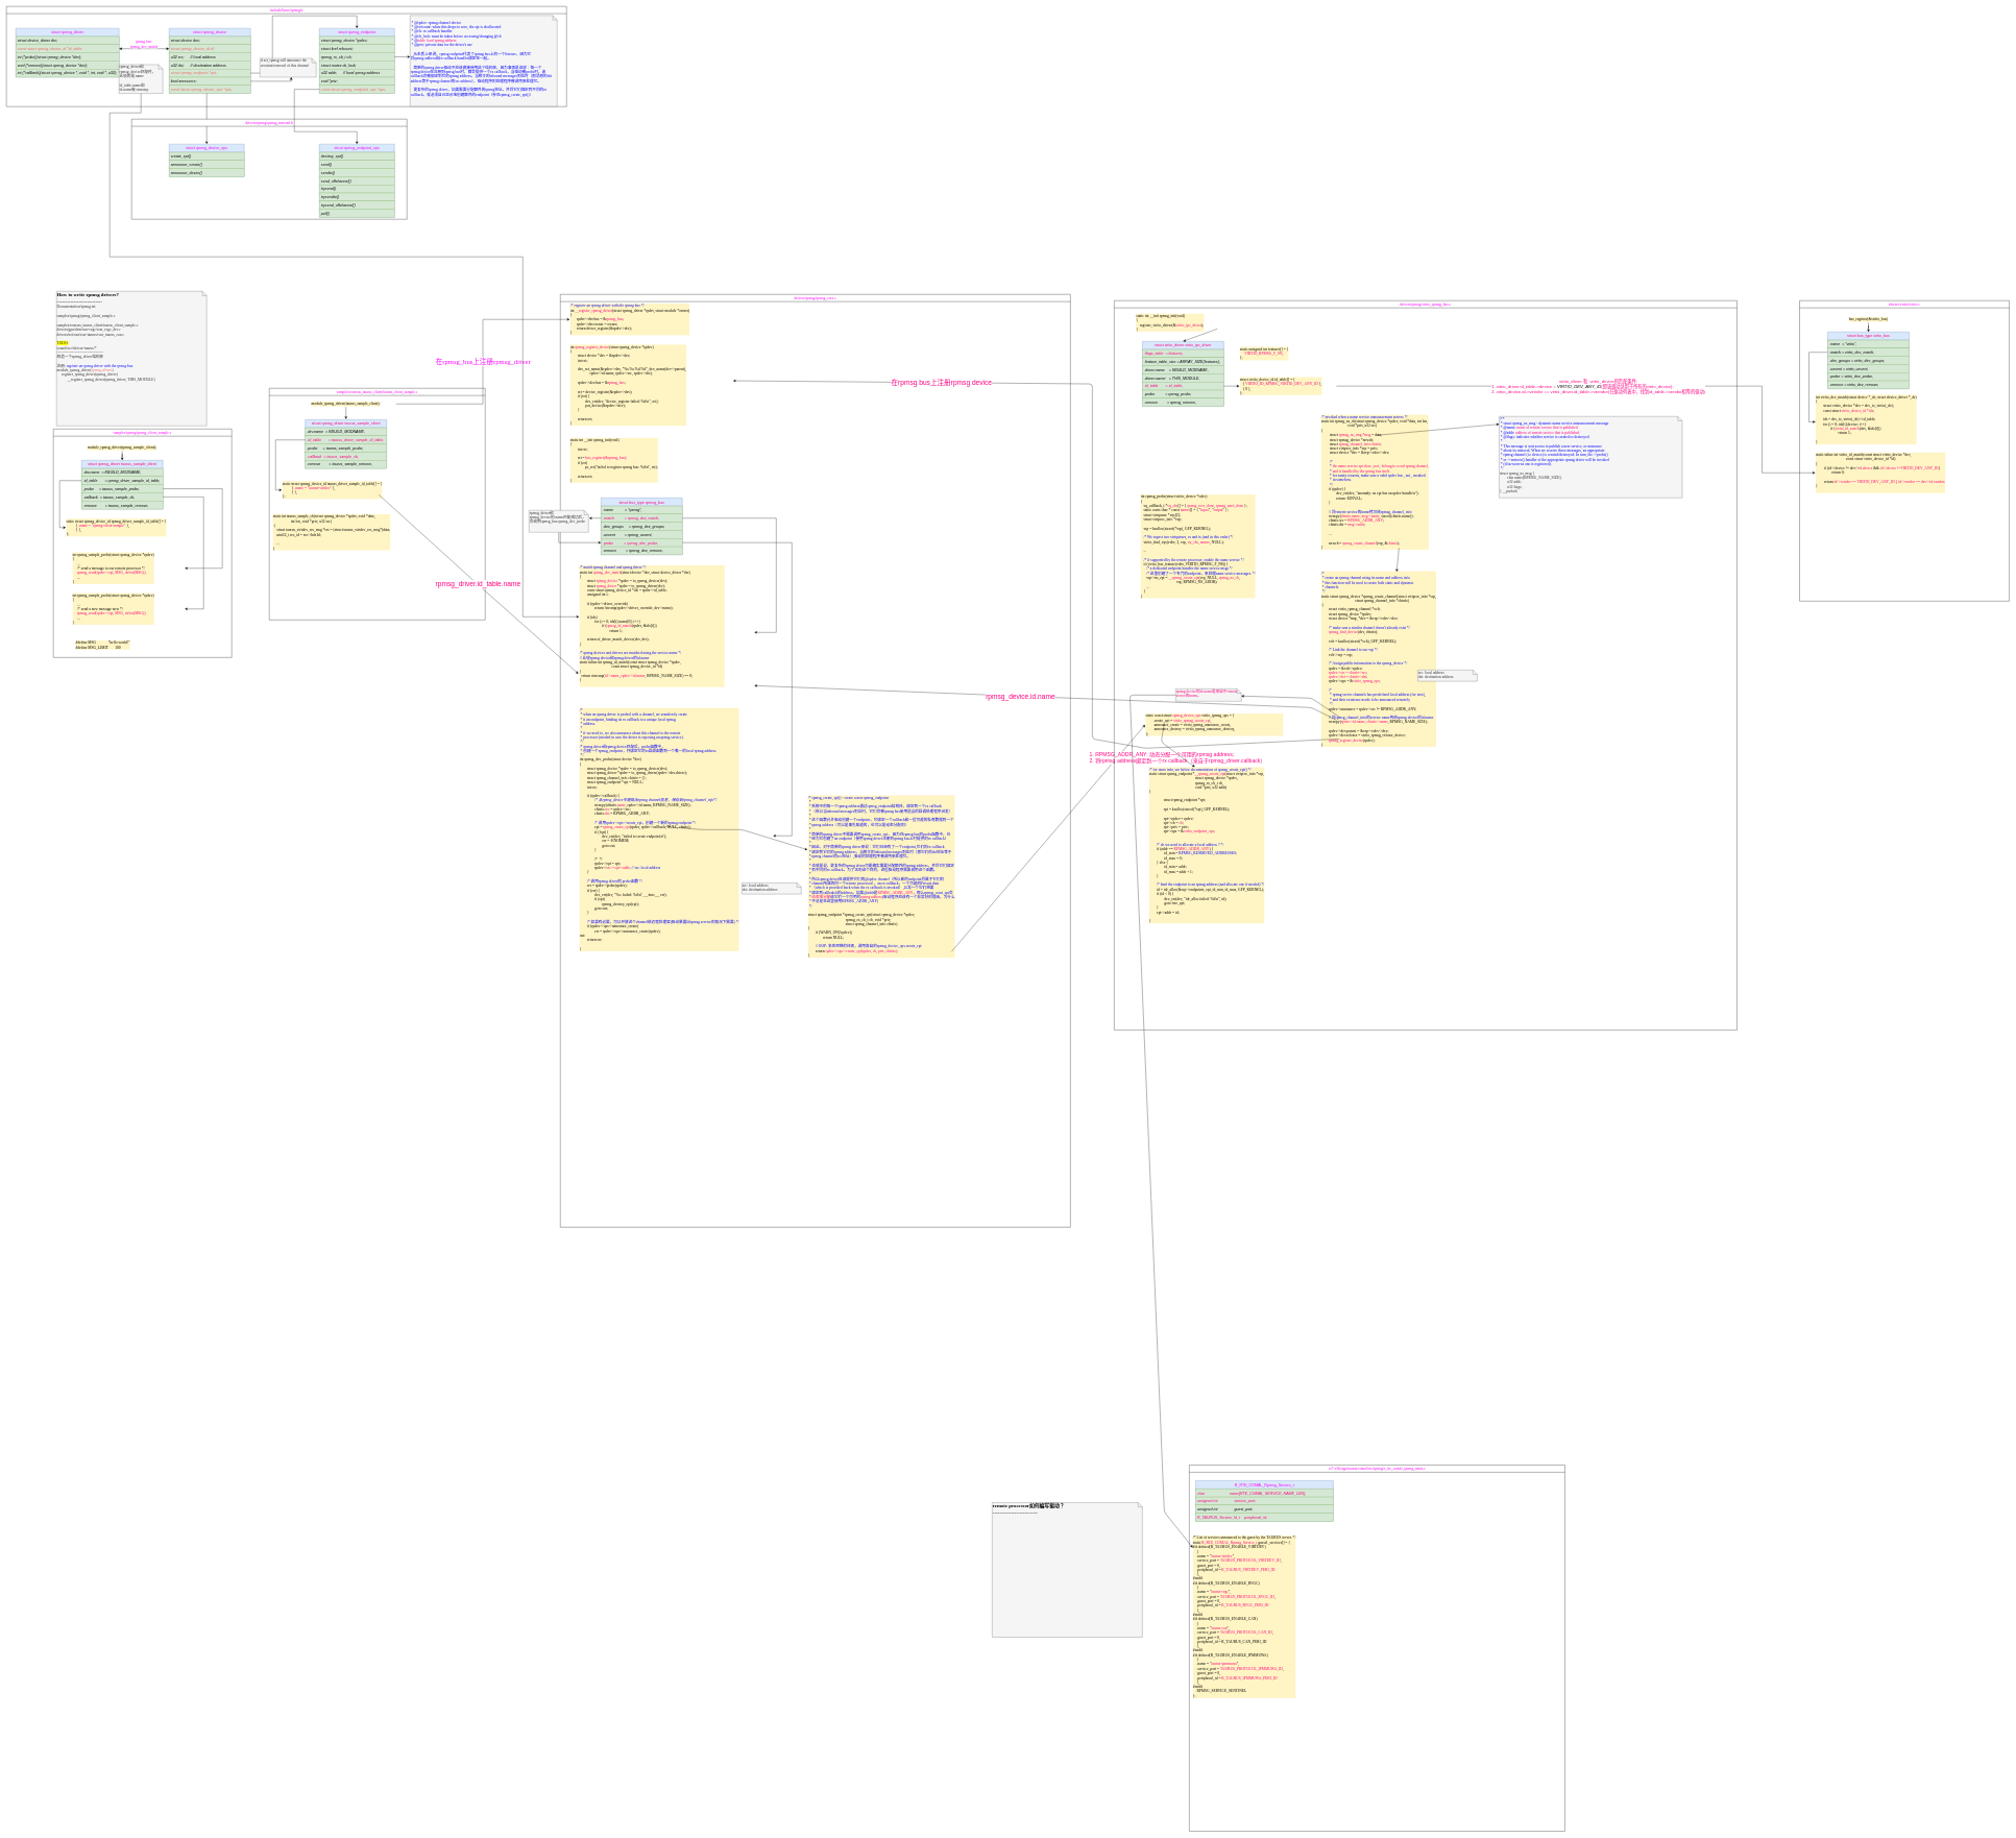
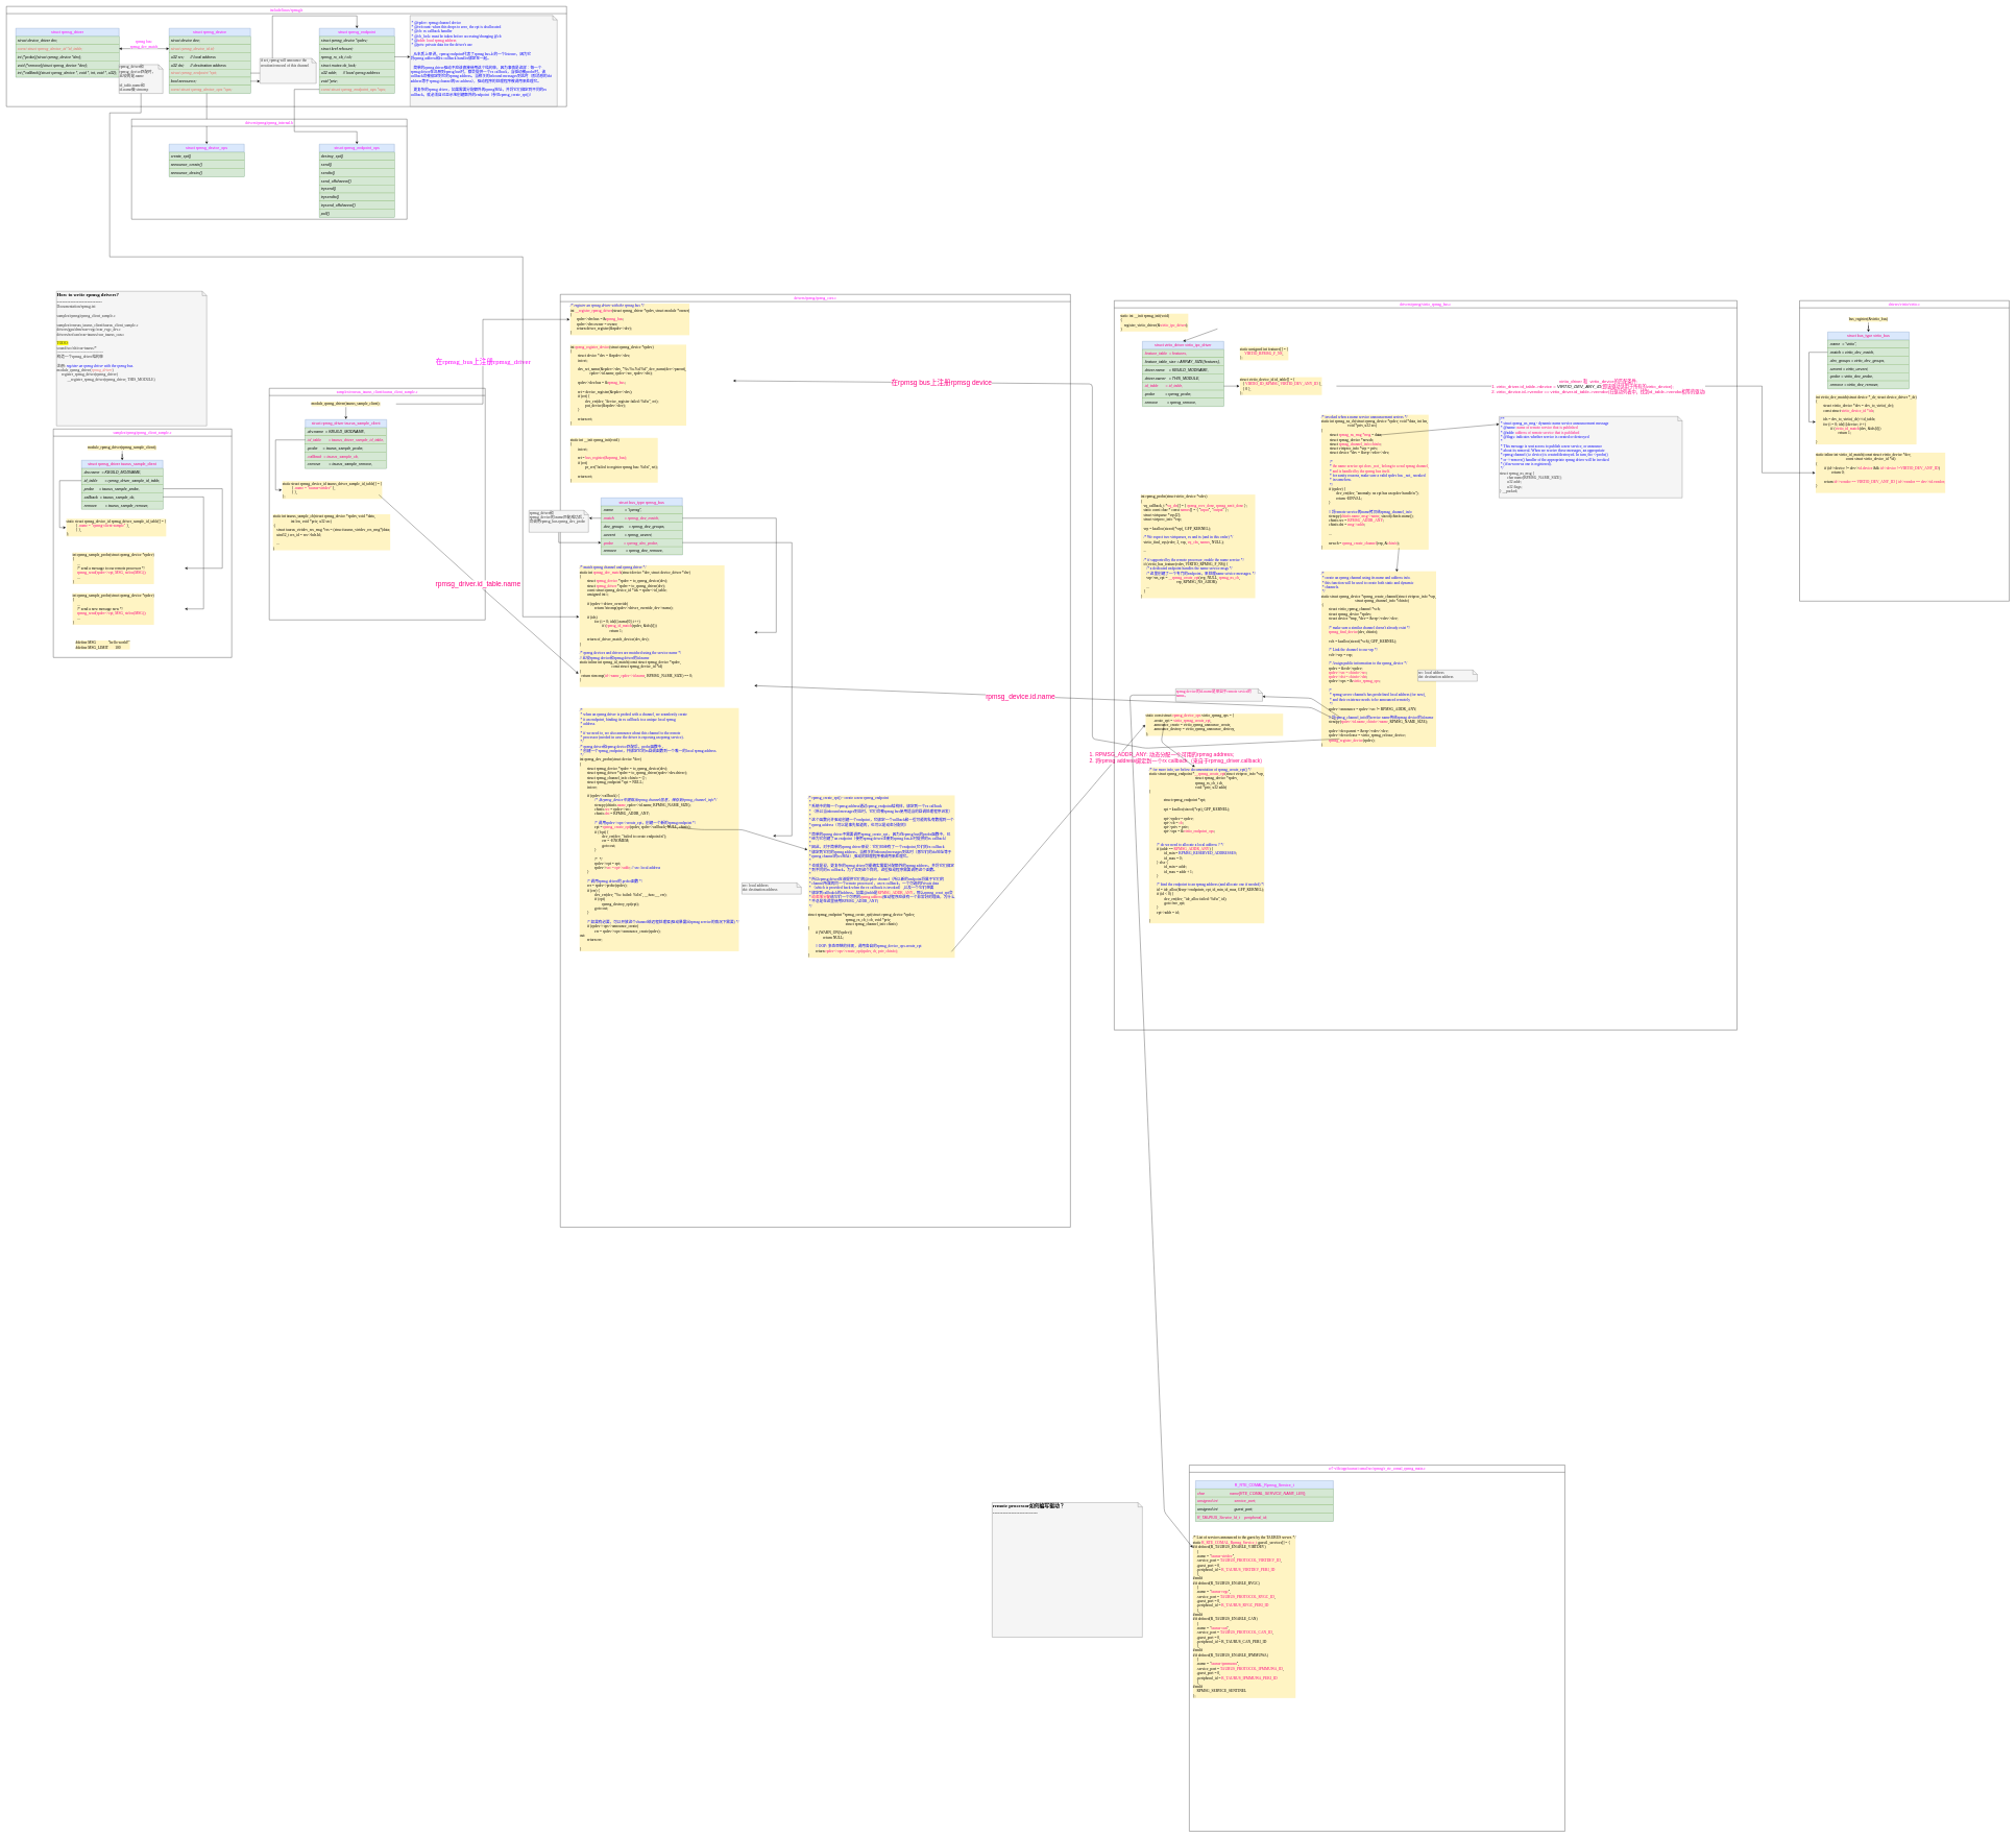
- <mxCell id="29" value="if set, rpmsg will announce the creation/removal of this channel" style="shape=note;whiteSpace=wrap;html=1;size=14;verticalAlign=top;align=left;spacingTop=-6;fontFamily=Lucida Console;fontColor=#333333;fillColor=#f5f5f5;strokeColor=#666666;" parent="2" vertex="1"><mxGeometry x="810" y="166" width="180" height="60" as="geometry" /></mxCell>
+ <mxCell id="29" value="if set, rpmsg will announce the creation/removal of this channel" style="shape=note;whiteSpace=wrap;html=1;size=14;verticalAlign=top;align=left;spacingTop=-6;fontFamily=Lucida Console;fontColor=#333333;fillColor=#f5f5f5;strokeColor=#666666;" parent="2" vertex="1"><mxGeometry x="810" y="166" width="180" height="80" as="geometry" /></mxCell>
- <mxCell id="105" value="&lt;div&gt;static int __init rpmsg_init(void)&lt;/div&gt;&lt;div&gt;{&lt;/div&gt;&lt;div&gt;&amp;nbsp;&amp;nbsp;&amp;nbsp; register_virtio_driver(&amp;amp;&lt;font color=&quot;#FF0080&quot;&gt;virtio_ipc_driver&lt;/font&gt;);&lt;br&gt;&lt;/div&gt;&lt;div&gt;}&lt;/div&gt;" style="text;html=1;strokeColor=none;fillColor=none;align=left;verticalAlign=middle;whiteSpace=wrap;rounded=0;fontFamily=Lucida Console;fontColor=#000000;shadow=0;labelBackgroundColor=#FFF4C3;" parent="104" vertex="1"><mxGeometry x="67.5" y="40" width="355" height="60" as="geometry" /></mxCell>
+ <mxCell id="105" value="&lt;div&gt;static int __init rpmsg_init(void)&lt;/div&gt;&lt;div&gt;{&lt;/div&gt;&lt;div&gt;&amp;nbsp;&amp;nbsp;&amp;nbsp; register_virtio_driver(&amp;amp;&lt;font color=&quot;#FF0080&quot;&gt;virtio_ipc_driver&lt;/font&gt;);&lt;br&gt;&lt;/div&gt;&lt;div&gt;}&lt;/div&gt;" style="text;html=1;strokeColor=none;fillColor=none;align=left;verticalAlign=middle;whiteSpace=wrap;rounded=0;fontFamily=Lucida Console;fontColor=#000000;shadow=0;labelBackgroundColor=#FFF4C3;" parent="104" vertex="1"><mxGeometry x="17.5" y="40" width="355" height="60" as="geometry" /></mxCell>
- <mxCell id="107" value=".flags_table  = features," style="text;strokeColor=#82b366;fillColor=#d5e8d4;align=left;verticalAlign=top;spacingLeft=4;spacingRight=4;overflow=hidden;rotatable=0;points=[[0,0.5],[1,0.5]];portConstraint=eastwest;fontStyle=2;fontColor=#FF0080;" parent="106" vertex="1"><mxGeometry y="26" width="260" height="26" as="geometry" /></mxCell>
+ <mxCell id="107" value=".feature_table  = features," style="text;strokeColor=#82b366;fillColor=#d5e8d4;align=left;verticalAlign=top;spacingLeft=4;spacingRight=4;overflow=hidden;rotatable=0;points=[[0,0.5],[1,0.5]];portConstraint=eastwest;fontStyle=2;fontColor=#FF0080;" parent="106" vertex="1"><mxGeometry y="26" width="260" height="26" as="geometry" /></mxCell>
- <mxCell id="128" value="&lt;font color=&quot;#FF0080&quot;&gt;rpmsg device的id.name是来自于remote sevice的name。&lt;/font&gt;" style="shape=note;whiteSpace=wrap;html=1;size=14;verticalAlign=top;align=left;spacingTop=-6;fontFamily=Lucida Console;fontColor=#333333;fillColor=#f5f5f5;strokeColor=#666666;" vertex="1" parent="104"><mxGeometry x="196.25" y="1240" width="210" height="40" as="geometry" /></mxCell>
+ <mxCell id="128" value="&lt;font color=&quot;#FF0080&quot;&gt;rpmsg device的id.name是来自于remote sevice的name。&lt;/font&gt;" style="shape=note;whiteSpace=wrap;html=1;size=14;verticalAlign=top;align=left;spacingTop=-6;fontFamily=Lucida Console;fontColor=#333333;fillColor=#f5f5f5;strokeColor=#666666;" vertex="1" parent="104"><mxGeometry x="196.25" y="1240" width="277.5" height="40" as="geometry" /></mxCell>
